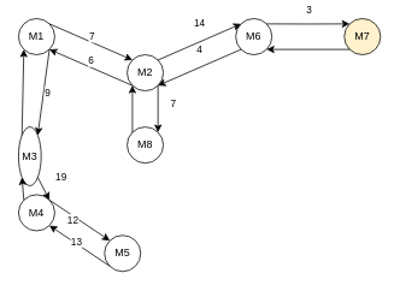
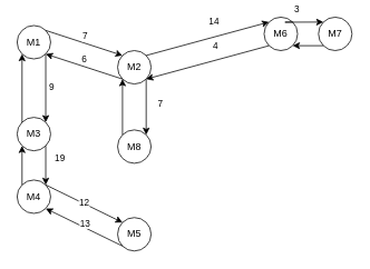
- <mxCell id="2" value="M1" style="ellipse;whiteSpace=wrap;html=1;aspect=fixed;" vertex="1" parent="1"><mxGeometry x="20" y="20" width="40" height="40" as="geometry" /></mxCell>
+ <mxCell id="2" value="M1" style="ellipse;whiteSpace=wrap;html=1;aspect=fixed;" vertex="1" parent="1"><mxGeometry x="20" y="30" width="40" height="40" as="geometry" /></mxCell>
- <mxCell id="7" value="M6" style="ellipse;whiteSpace=wrap;html=1;aspect=fixed;" vertex="1" parent="1"><mxGeometry x="260" y="20" width="40" height="40" as="geometry" /></mxCell>
+ <mxCell id="7" value="M6" style="ellipse;whiteSpace=wrap;html=1;aspect=fixed;" vertex="1" parent="1"><mxGeometry x="315" y="20" width="40" height="40" as="geometry" /></mxCell>
- <mxCell id="8" value="M7" style="ellipse;whiteSpace=wrap;html=1;aspect=fixed;fillColor=#fff2cc;" vertex="1" parent="1"><mxGeometry x="380" y="20" width="40" height="40" as="geometry" /></mxCell>
+ <mxCell id="8" value="M7" style="ellipse;whiteSpace=wrap;html=1;aspect=fixed;" vertex="1" parent="1"><mxGeometry x="380" y="20" width="40" height="40" as="geometry" /></mxCell>
- <mxCell id="9" value="M8" style="ellipse;whiteSpace=wrap;html=1;aspect=fixed;" vertex="1" parent="1"><mxGeometry x="140" y="140" width="40" height="40" as="geometry" /></mxCell>
+ <mxCell id="9" value="M8" style="ellipse;whiteSpace=wrap;html=1;aspect=fixed;" vertex="1" parent="1"><mxGeometry x="140" y="155" width="40" height="40" as="geometry" /></mxCell>
- <mxCell id="4" value="M3" style="ellipse;whiteSpace=wrap;html=1;aspect=fixed;" vertex="1" parent="1"><mxGeometry x="20" y="140" width="25" height="65" as="geometry" /></mxCell>
+ <mxCell id="4" value="M3" style="ellipse;whiteSpace=wrap;html=1;aspect=fixed;" vertex="1" parent="1"><mxGeometry x="20" y="140" width="40" height="40" as="geometry" /></mxCell>
- <mxCell id="6" value="M5" style="ellipse;whiteSpace=wrap;html=1;aspect=fixed;" vertex="1" parent="1"><mxGeometry x="115" y="260" width="40" height="40" as="geometry" /></mxCell>
+ <mxCell id="6" value="M5" style="ellipse;whiteSpace=wrap;html=1;aspect=fixed;" vertex="1" parent="1"><mxGeometry x="140" y="260" width="40" height="40" as="geometry" /></mxCell>
